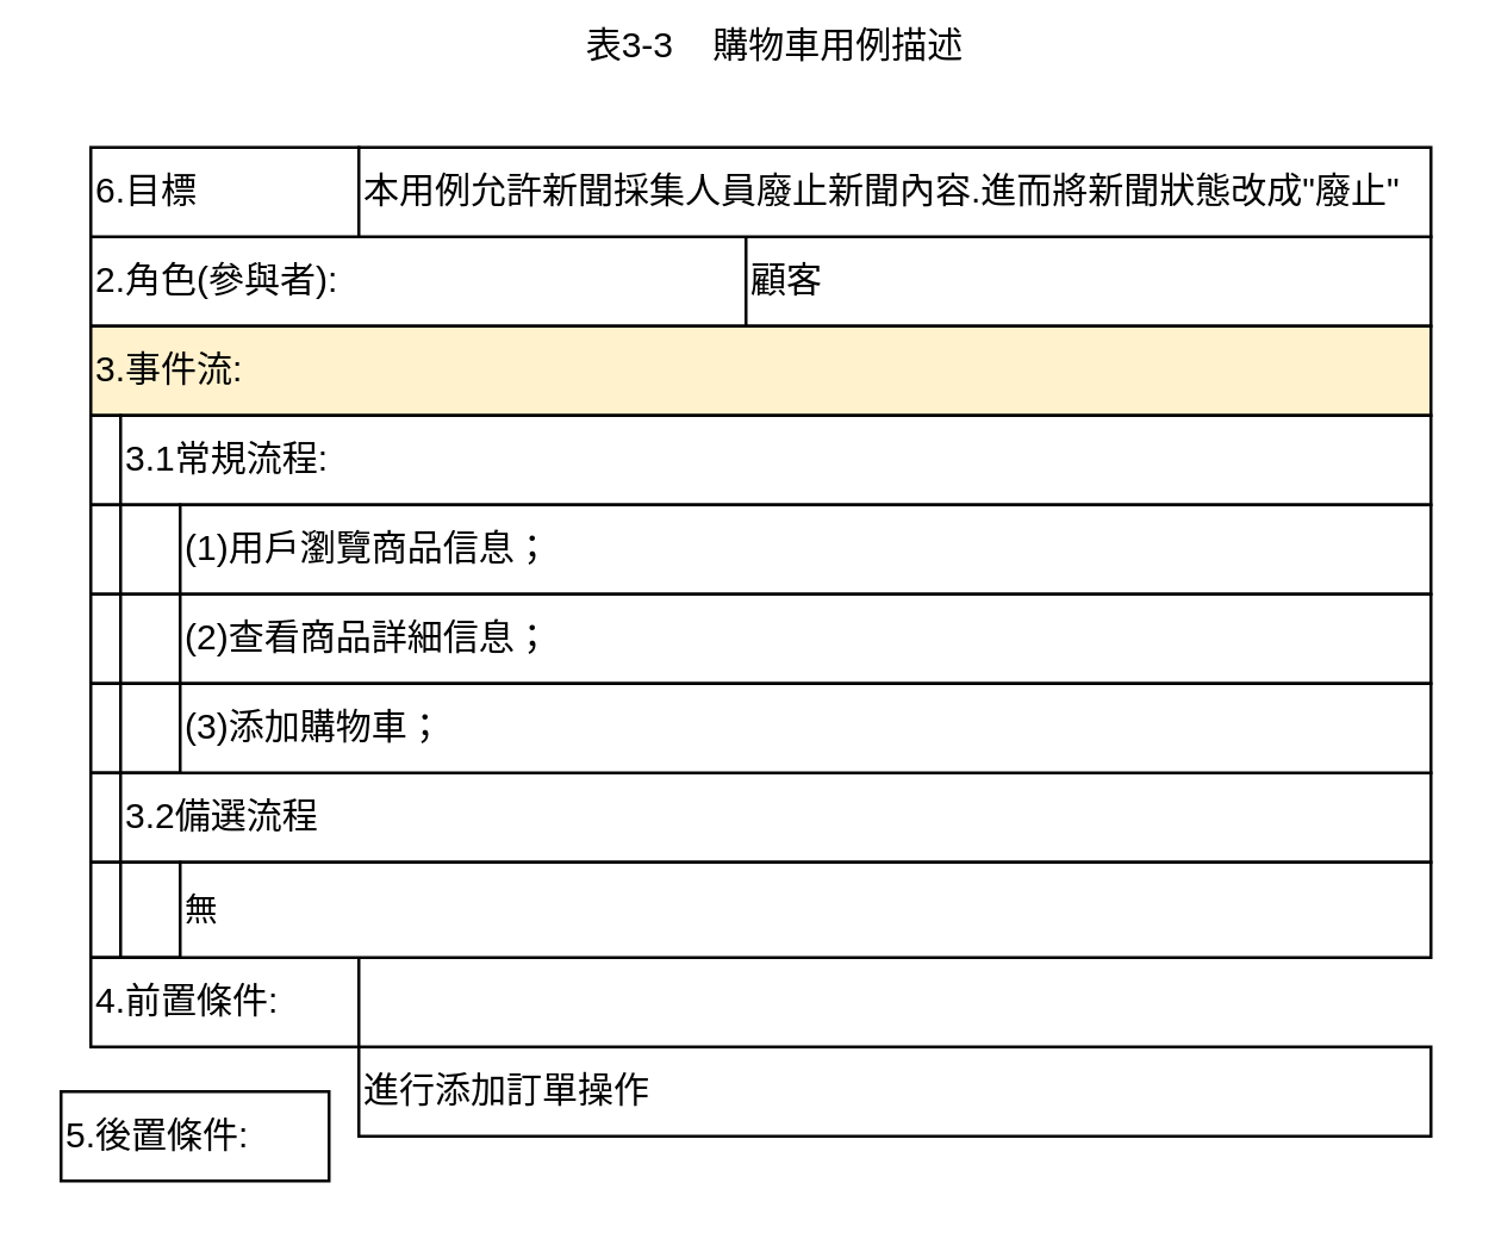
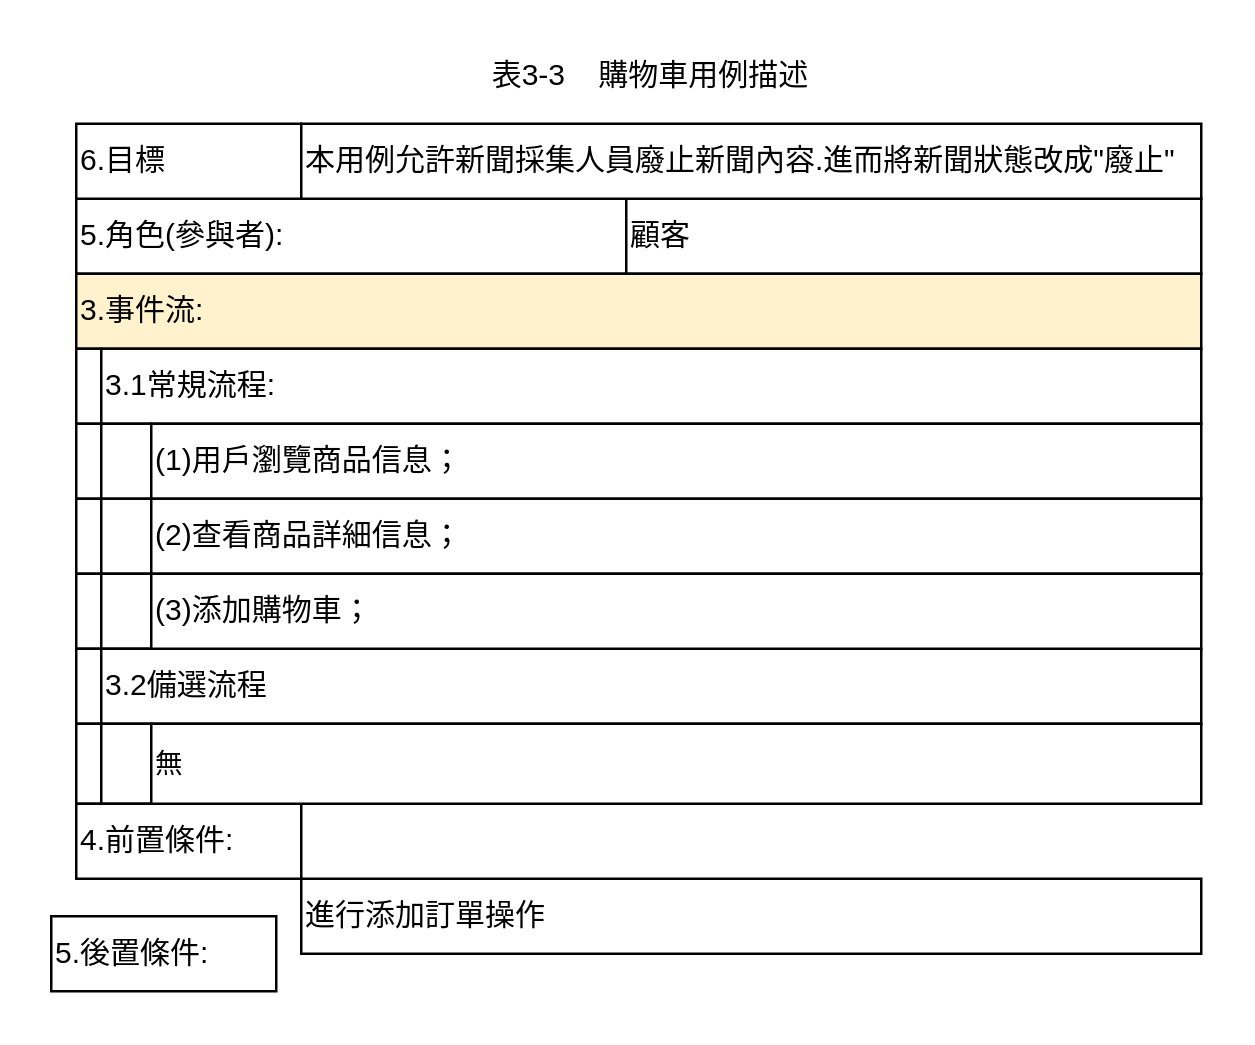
- <mxCell id="26" value="表3-3&amp;nbsp; &amp;nbsp; 購物車用例描述" style="rounded=0;whiteSpace=wrap;html=1;strokeColor=none;" vertex="1" parent="1"><mxGeometry x="179" y="5" width="162" height="19" as="geometry" /></mxCell>
+ <mxCell id="26" value="表3-3&amp;nbsp; &amp;nbsp; 購物車用例描述" style="rounded=0;whiteSpace=wrap;html=1;strokeColor=none;" vertex="1" parent="1"><mxGeometry x="179" y="20" width="162" height="19" as="geometry" /></mxCell>
- <mxCell id="2" value="2.角色(參與者):" style="rounded=0;whiteSpace=wrap;html=1;align=left;" vertex="1" parent="1"><mxGeometry x="30" y="79" width="220" height="30" as="geometry" /></mxCell>
+ <mxCell id="2" value="5.角色(參與者):" style="rounded=0;whiteSpace=wrap;html=1;align=left;" vertex="1" parent="1"><mxGeometry x="30" y="79" width="220" height="30" as="geometry" /></mxCell>
